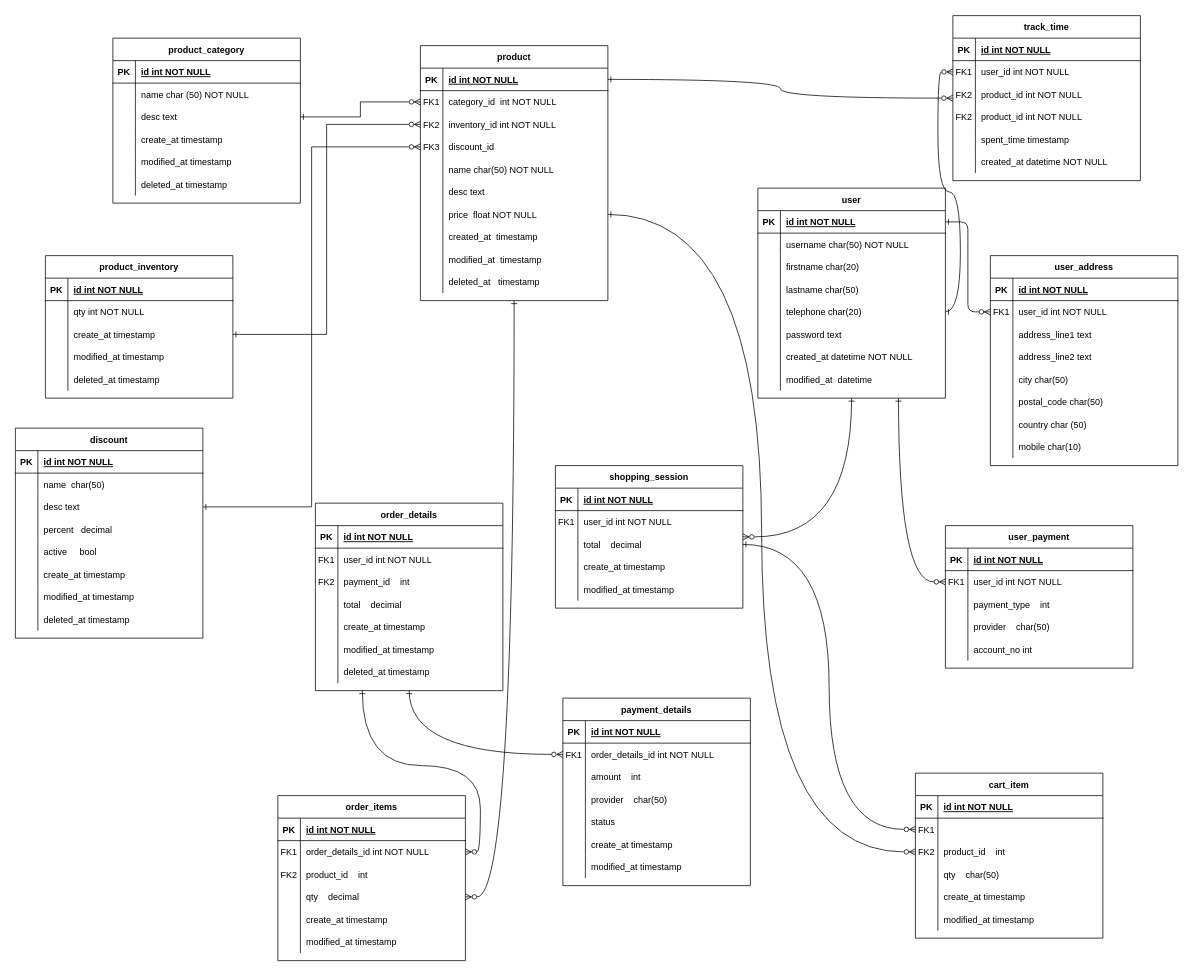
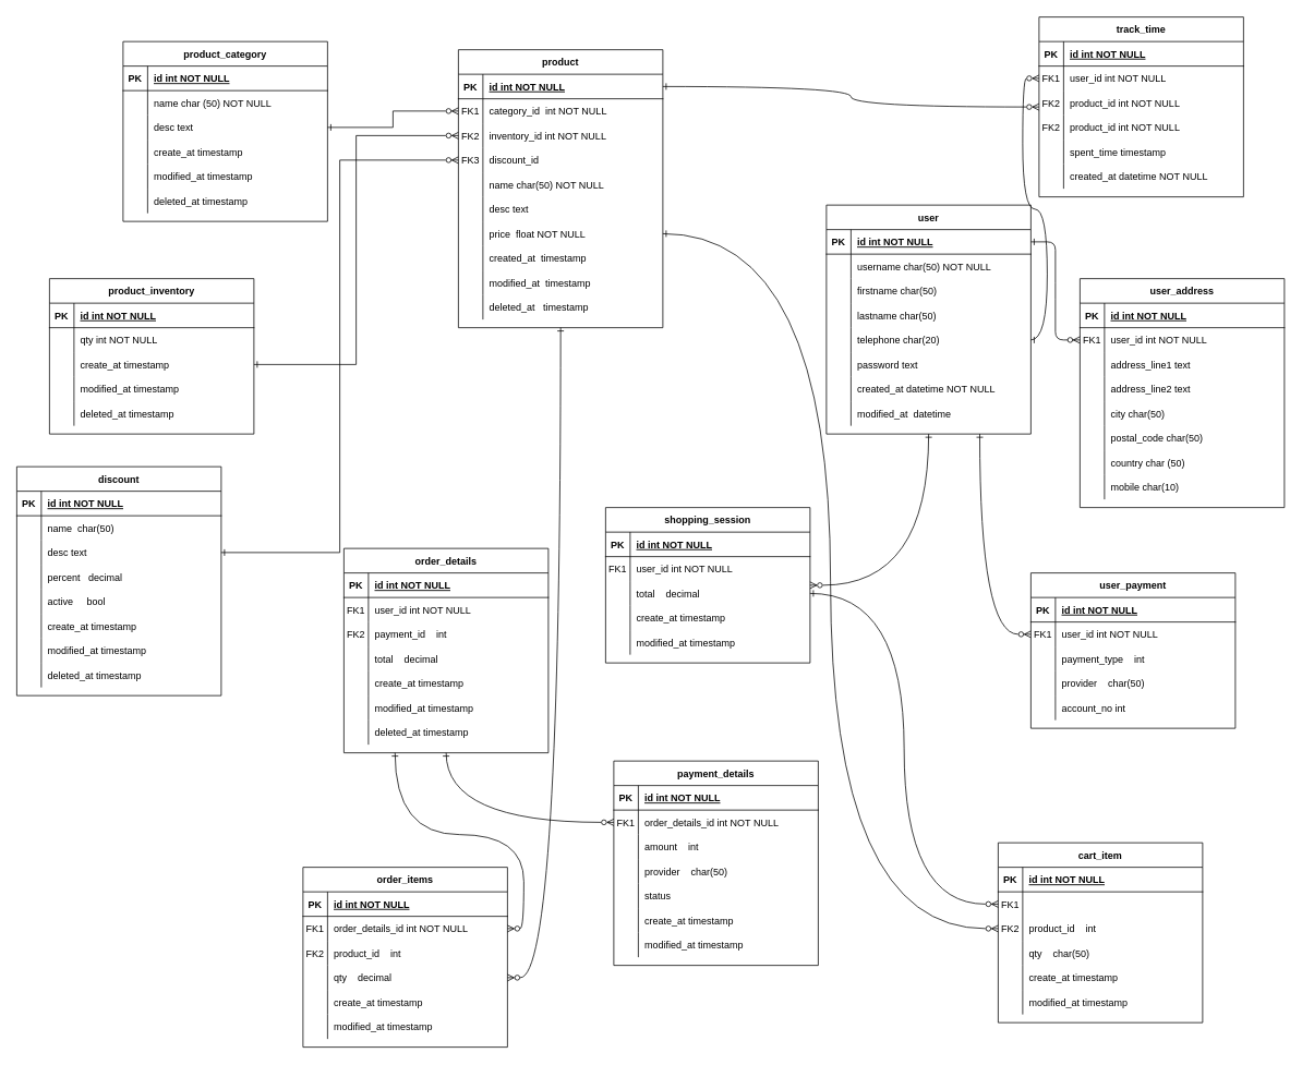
- <mxCell id="12" value="firstname char(20) " style="shape=partialRectangle;overflow=hidden;connectable=0;fillColor=none;top=0;left=0;bottom=0;right=0;align=left;spacingLeft=6;" vertex="1" parent="10"><mxGeometry x="30" width="220" height="30" as="geometry"><mxRectangle width="220" height="30" as="alternateBounds" /></mxGeometry></mxCell>
+ <mxCell id="12" value="firstname char(50) " style="shape=partialRectangle;overflow=hidden;connectable=0;fillColor=none;top=0;left=0;bottom=0;right=0;align=left;spacingLeft=6;" vertex="1" parent="10"><mxGeometry x="30" width="220" height="30" as="geometry"><mxRectangle width="220" height="30" as="alternateBounds" /></mxGeometry></mxCell>
